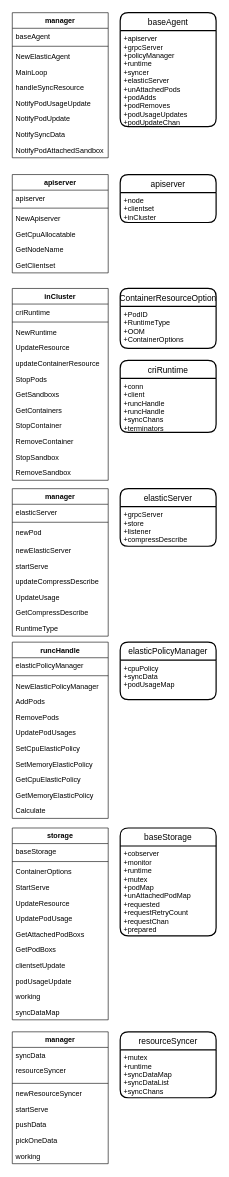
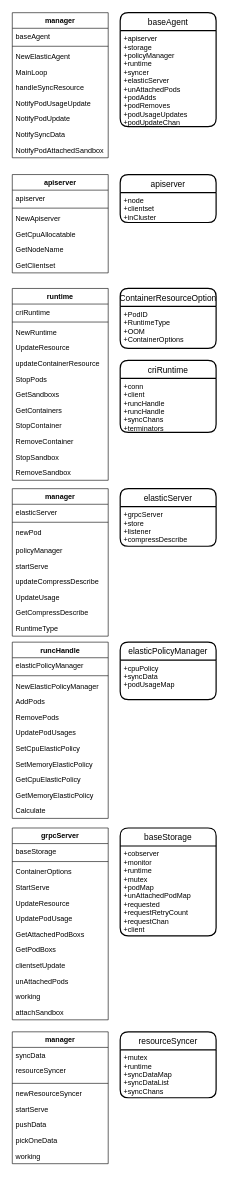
- <mxCell id="77" value="+apiserver&#10;+grpcServer&#10;+policyManager&#10;+runtime&#10;+syncer&#10;+elasticServer&#10;+unAttachedPods&#10;+podAdds&#10;+podRemoves&#10;+podUsageUpdates&#10;+podUpdateChan" style="align=left;strokeColor=none;fillColor=none;spacingLeft=4;fontSize=12;verticalAlign=top;resizable=0;rotatable=0;part=1;" parent="76" vertex="1"><mxGeometry y="30" width="160" height="160" as="geometry" /></mxCell>
+ <mxCell id="77" value="+apiserver&#10;+storage&#10;+policyManager&#10;+runtime&#10;+syncer&#10;+elasticServer&#10;+unAttachedPods&#10;+podAdds&#10;+podRemoves&#10;+podUsageUpdates&#10;+podUpdateChan" style="align=left;strokeColor=none;fillColor=none;spacingLeft=4;fontSize=12;verticalAlign=top;resizable=0;rotatable=0;part=1;" parent="76" vertex="1"><mxGeometry y="30" width="160" height="160" as="geometry" /></mxCell>
- <mxCell id="19" value="inCluster" style="swimlane;fontStyle=1;align=center;verticalAlign=top;childLayout=stackLayout;horizontal=1;startSize=26;horizontalStack=0;resizeParent=1;resizeParentMax=0;resizeLast=0;collapsible=1;marginBottom=0;" parent="1" vertex="1"><mxGeometry x="20" y="480" width="160" height="320" as="geometry"><mxRectangle x="450" y="60" width="80" height="26" as="alternateBounds" /></mxGeometry></mxCell>
+ <mxCell id="19" value="runtime" style="swimlane;fontStyle=1;align=center;verticalAlign=top;childLayout=stackLayout;horizontal=1;startSize=26;horizontalStack=0;resizeParent=1;resizeParentMax=0;resizeLast=0;collapsible=1;marginBottom=0;" parent="1" vertex="1"><mxGeometry x="20" y="480" width="160" height="320" as="geometry"><mxRectangle x="450" y="60" width="80" height="26" as="alternateBounds" /></mxGeometry></mxCell>
- <mxCell id="61" value="newElasticServer" style="text;strokeColor=none;fillColor=none;align=left;verticalAlign=top;spacingLeft=4;spacingRight=4;overflow=hidden;rotatable=0;points=[[0,0.5],[1,0.5]];portConstraint=eastwest;" parent="57" vertex="1"><mxGeometry y="90" width="160" height="26" as="geometry" /></mxCell>
+ <mxCell id="61" value="policyManager" style="text;strokeColor=none;fillColor=none;align=left;verticalAlign=top;spacingLeft=4;spacingRight=4;overflow=hidden;rotatable=0;points=[[0,0.5],[1,0.5]];portConstraint=eastwest;" parent="57" vertex="1"><mxGeometry y="90" width="160" height="26" as="geometry" /></mxCell>
- <mxCell id="44" value="storage" style="swimlane;fontStyle=1;align=center;verticalAlign=top;childLayout=stackLayout;horizontal=1;startSize=26;horizontalStack=0;resizeParent=1;resizeParentMax=0;resizeLast=0;collapsible=1;marginBottom=0;" parent="1" vertex="1"><mxGeometry x="20" y="1380" width="160" height="320" as="geometry" /></mxCell>
+ <mxCell id="44" value="grpcServer" style="swimlane;fontStyle=1;align=center;verticalAlign=top;childLayout=stackLayout;horizontal=1;startSize=26;horizontalStack=0;resizeParent=1;resizeParentMax=0;resizeLast=0;collapsible=1;marginBottom=0;" parent="1" vertex="1"><mxGeometry x="20" y="1380" width="160" height="320" as="geometry" /></mxCell>
- <mxCell id="89" value="+cobserver&#10;+monitor&#10;+runtime&#10;+mutex&#10;+podMap&#10;+unAttachedPodMap&#10;+requested&#10;+requestRetryCount&#10;+requestChan&#10;+prepared" style="align=left;strokeColor=none;fillColor=none;spacingLeft=4;fontSize=12;verticalAlign=top;resizable=0;rotatable=0;part=1;" parent="88" vertex="1"><mxGeometry y="30" width="160" height="150" as="geometry" /></mxCell>
+ <mxCell id="89" value="+cobserver&#10;+monitor&#10;+runtime&#10;+mutex&#10;+podMap&#10;+unAttachedPodMap&#10;+requested&#10;+requestRetryCount&#10;+requestChan&#10;+client" style="align=left;strokeColor=none;fillColor=none;spacingLeft=4;fontSize=12;verticalAlign=top;resizable=0;rotatable=0;part=1;" parent="88" vertex="1"><mxGeometry y="30" width="160" height="150" as="geometry" /></mxCell>
- <mxCell id="54" value="podUsageUpdate" style="text;strokeColor=none;fillColor=none;align=left;verticalAlign=top;spacingLeft=4;spacingRight=4;overflow=hidden;rotatable=0;points=[[0,0.5],[1,0.5]];portConstraint=eastwest;" parent="44" vertex="1"><mxGeometry y="242" width="160" height="26" as="geometry" /></mxCell>
+ <mxCell id="54" value="unAttachedPods" style="text;strokeColor=none;fillColor=none;align=left;verticalAlign=top;spacingLeft=4;spacingRight=4;overflow=hidden;rotatable=0;points=[[0,0.5],[1,0.5]];portConstraint=eastwest;" parent="44" vertex="1"><mxGeometry y="242" width="160" height="26" as="geometry" /></mxCell>
- <mxCell id="56" value="syncDataMap" style="text;strokeColor=none;fillColor=none;align=left;verticalAlign=top;spacingLeft=4;spacingRight=4;overflow=hidden;rotatable=0;points=[[0,0.5],[1,0.5]];portConstraint=eastwest;" parent="44" vertex="1"><mxGeometry y="294" width="160" height="26" as="geometry" /></mxCell>
+ <mxCell id="56" value="attachSandbox" style="text;strokeColor=none;fillColor=none;align=left;verticalAlign=top;spacingLeft=4;spacingRight=4;overflow=hidden;rotatable=0;points=[[0,0.5],[1,0.5]];portConstraint=eastwest;" parent="44" vertex="1"><mxGeometry y="294" width="160" height="26" as="geometry" /></mxCell>
